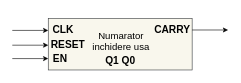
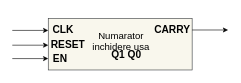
- <mxCell id="10" value="&lt;font color=&quot;#000000&quot;&gt;&lt;span style=&quot;font-size: 17px;&quot;&gt;&lt;b&gt;Q1 Q0&lt;/b&gt;&lt;/span&gt;&lt;/font&gt;" style="text;html=1;strokeColor=none;fillColor=none;align=center;verticalAlign=middle;whiteSpace=wrap;rounded=0;" vertex="1" parent="1"><mxGeometry x="156.5" y="91" width="87" height="20" as="geometry" /></mxCell>
+ <mxCell id="10" value="&lt;font color=&quot;#000000&quot;&gt;&lt;span style=&quot;font-size: 17px;&quot;&gt;&lt;b&gt;Q1 Q0&lt;/b&gt;&lt;/span&gt;&lt;/font&gt;" style="text;html=1;strokeColor=none;fillColor=none;align=center;verticalAlign=middle;whiteSpace=wrap;rounded=0;" vertex="1" parent="1"><mxGeometry x="166.5" y="81" width="87" height="20" as="geometry" /></mxCell>
